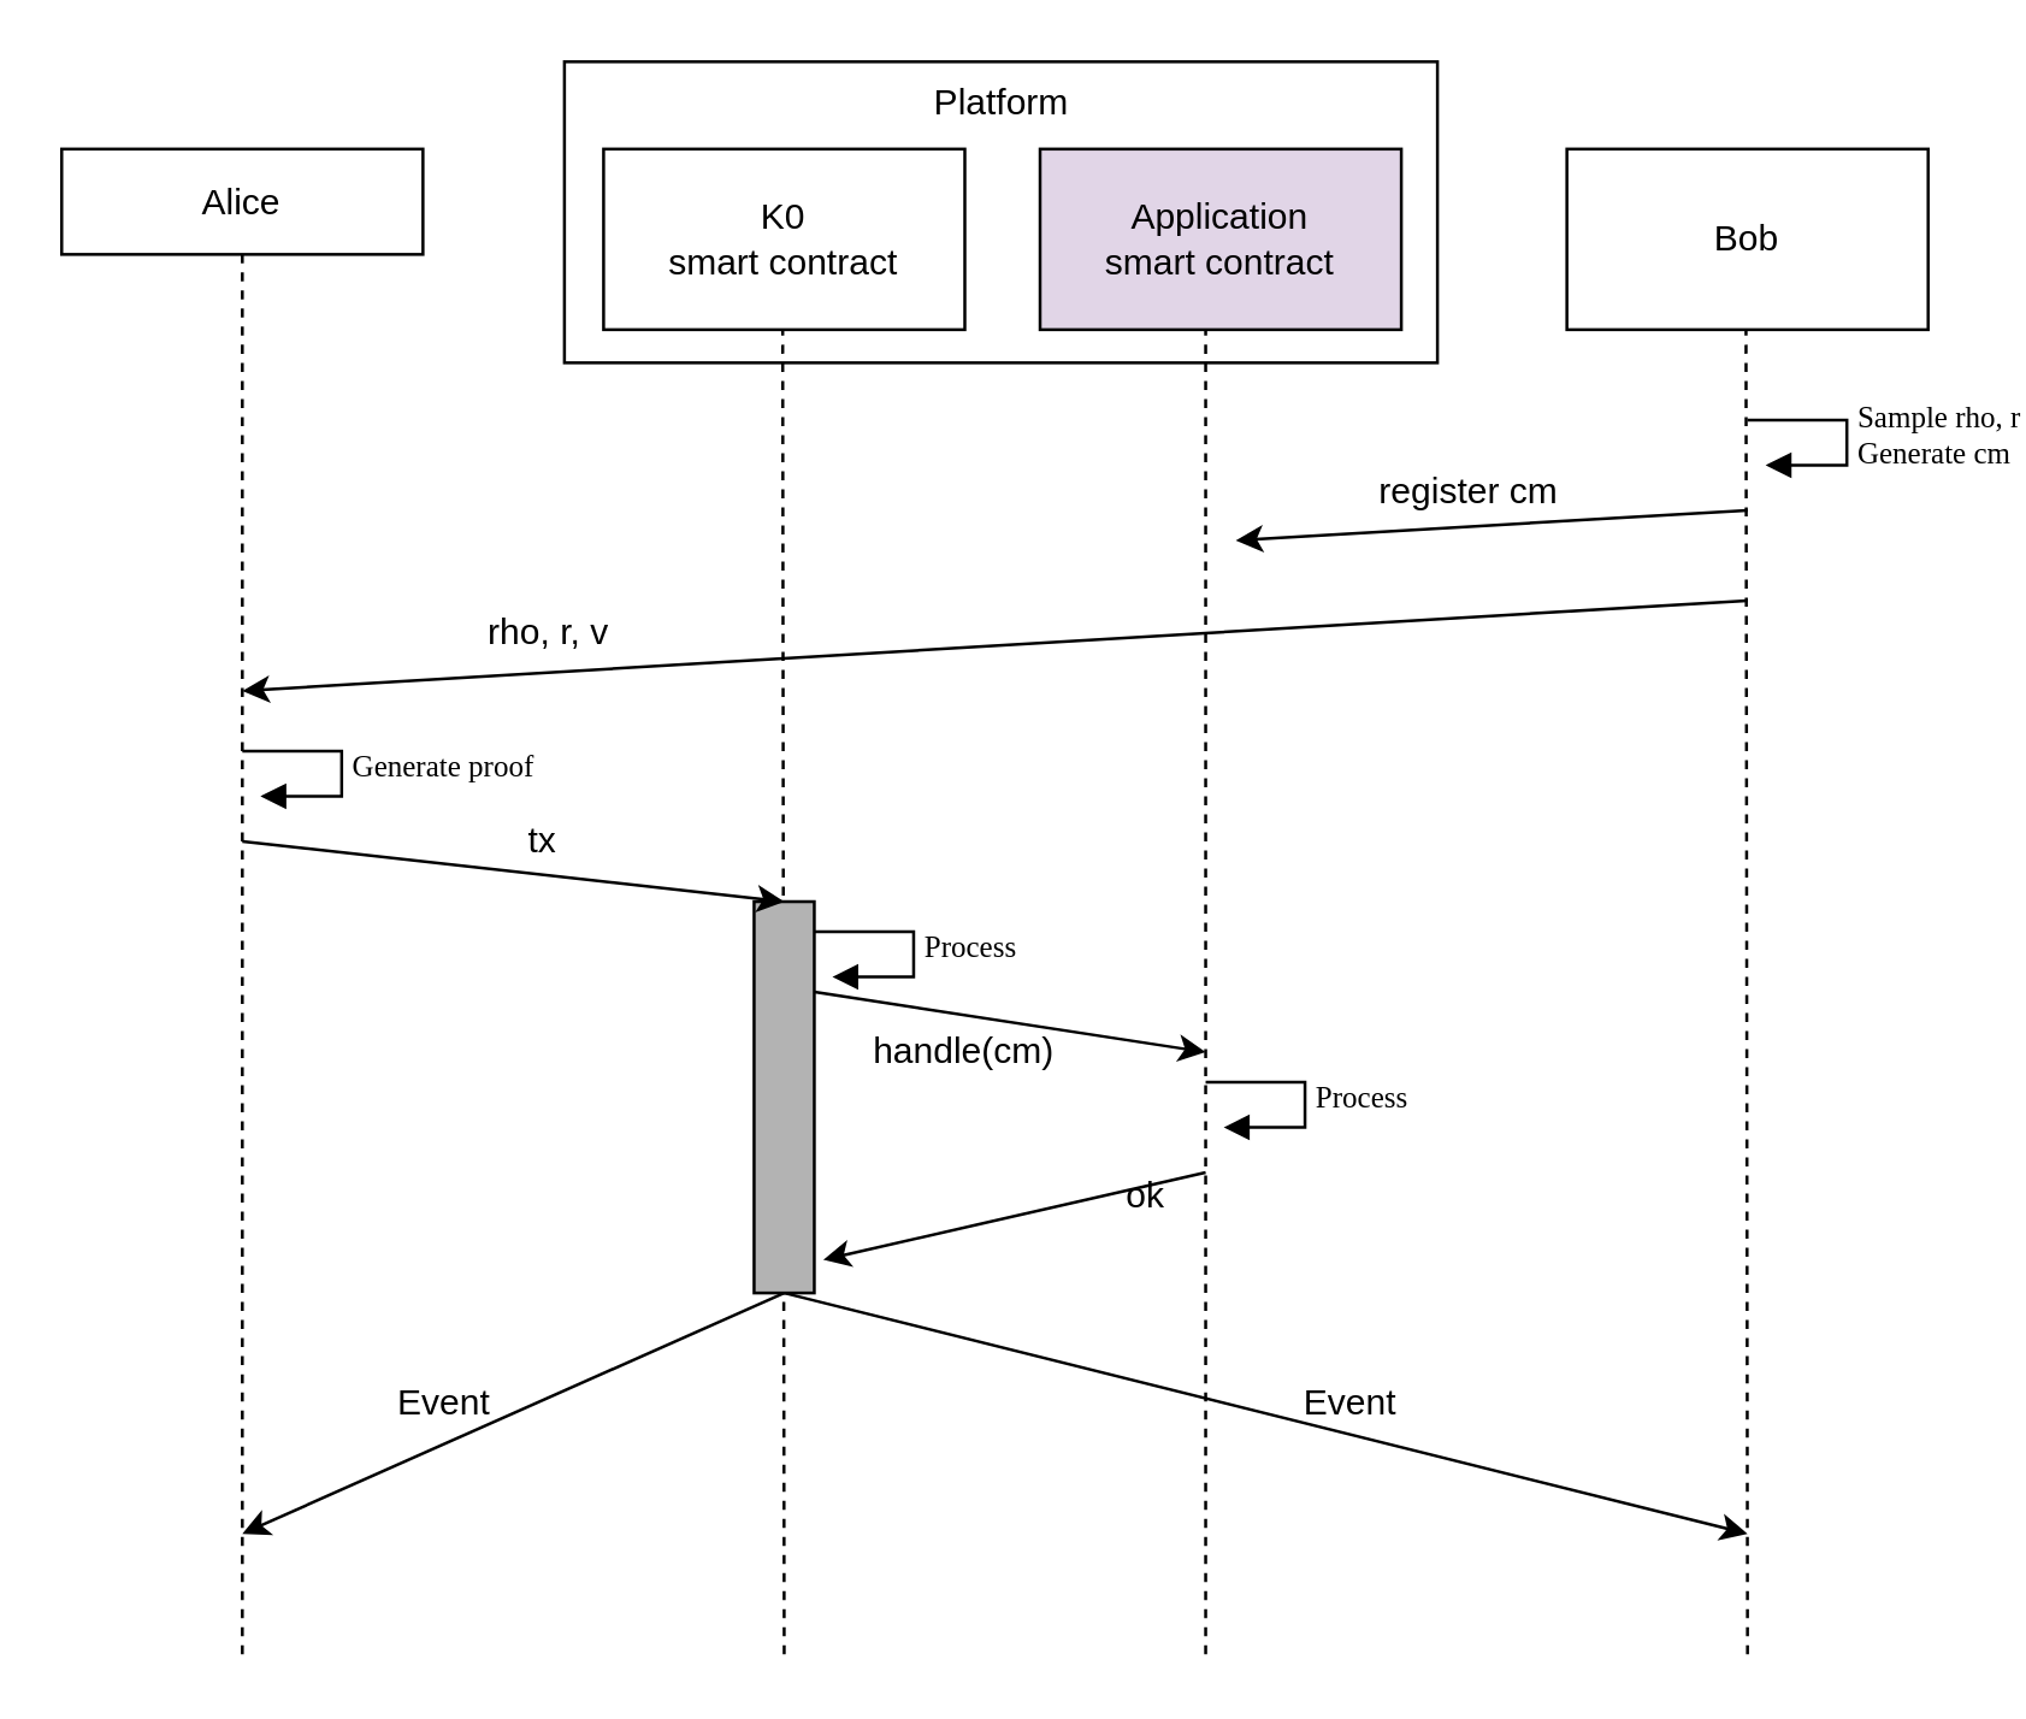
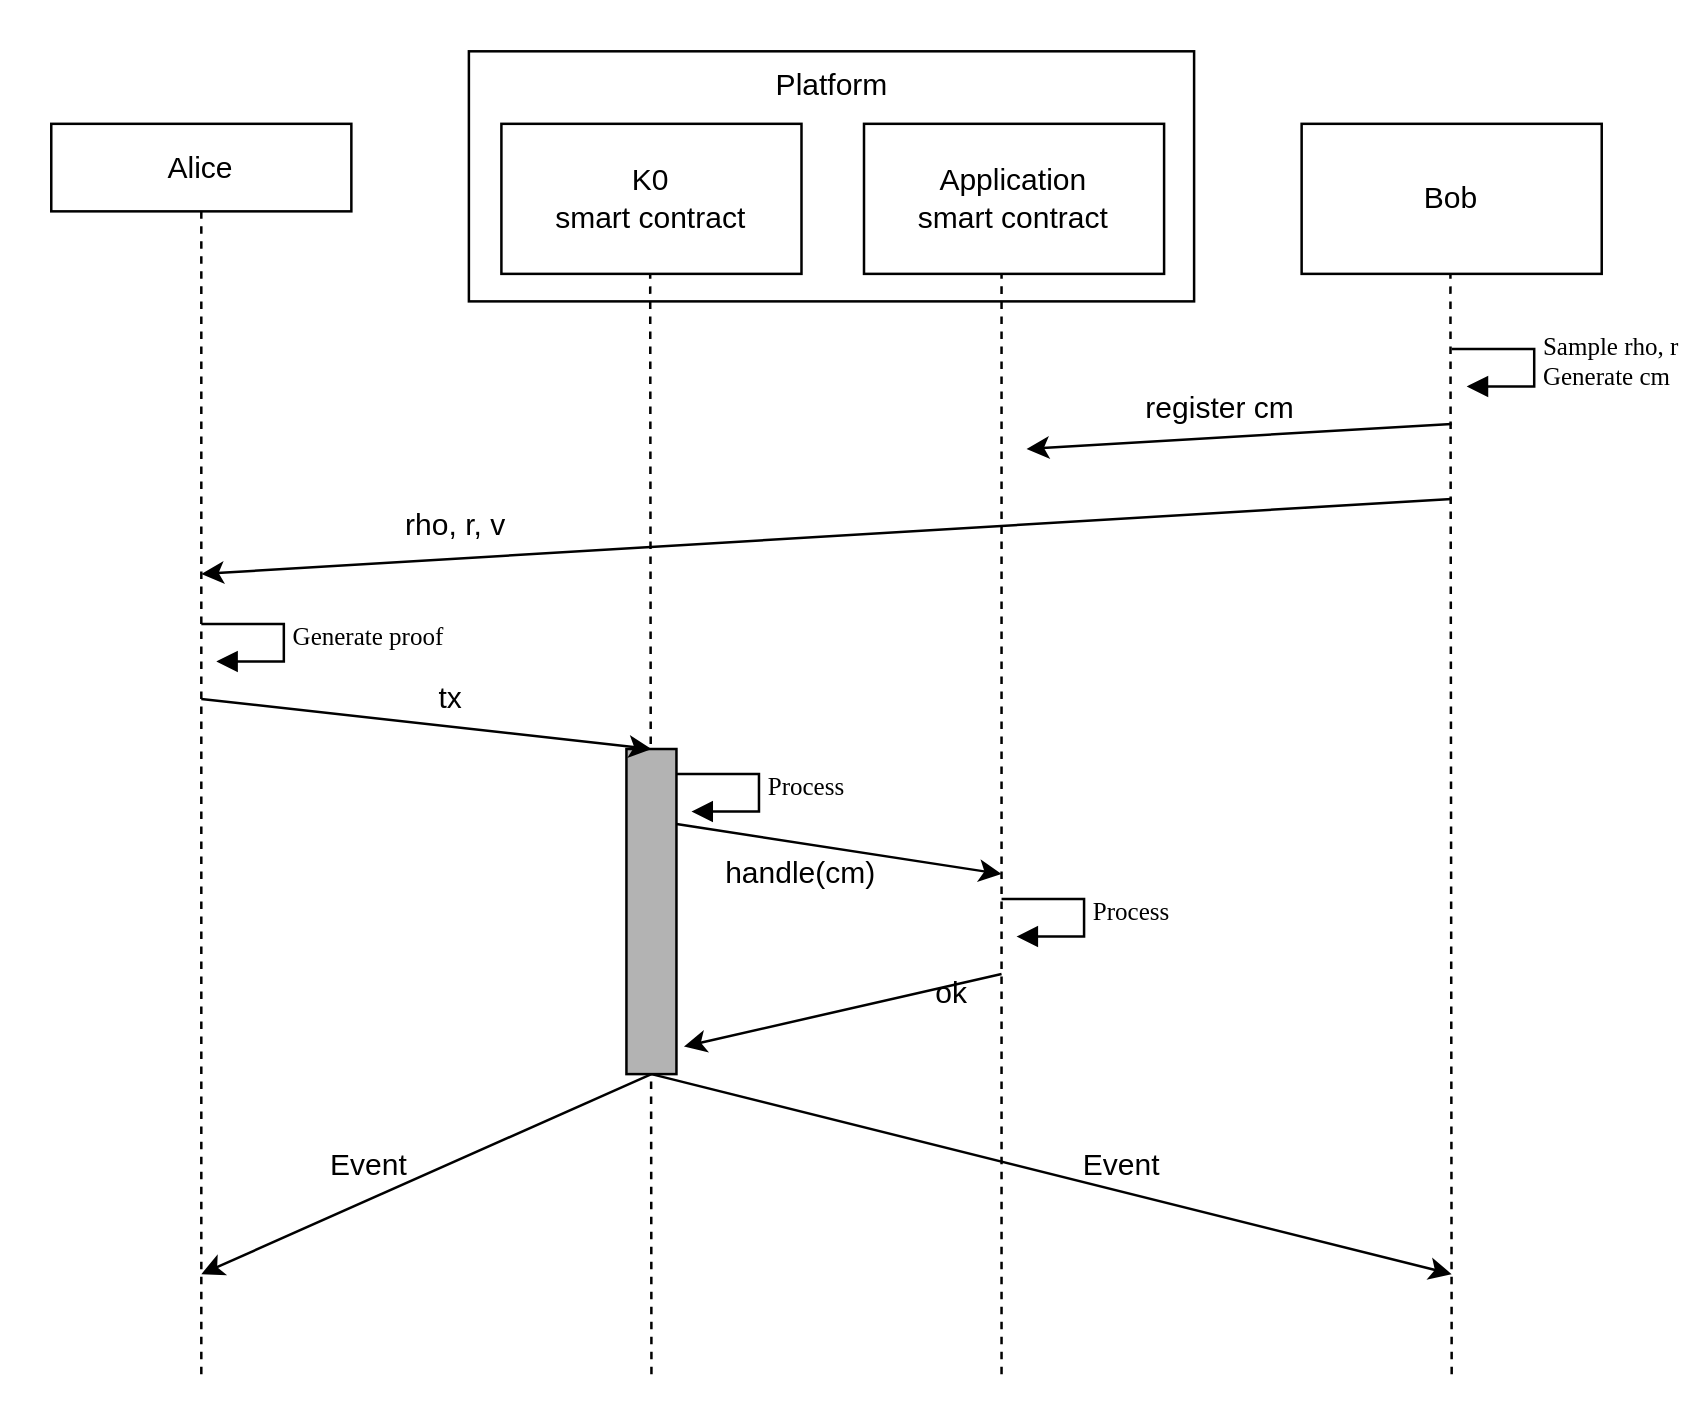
- <mxCell id="16" value="&lt;div&gt;Application&lt;/div&gt;&lt;div&gt;smart contract&lt;br&gt;&lt;/div&gt;" style="rounded=0;whiteSpace=wrap;html=1;fillColor=#e1d5e7;" parent="1" vertex="1"><mxGeometry x="345" y="49" width="120" height="60" as="geometry" /></mxCell>
+ <mxCell id="16" value="&lt;div&gt;Application&lt;/div&gt;&lt;div&gt;smart contract&lt;br&gt;&lt;/div&gt;" style="rounded=0;whiteSpace=wrap;html=1;" parent="1" vertex="1"><mxGeometry x="345" y="49" width="120" height="60" as="geometry" /></mxCell>
